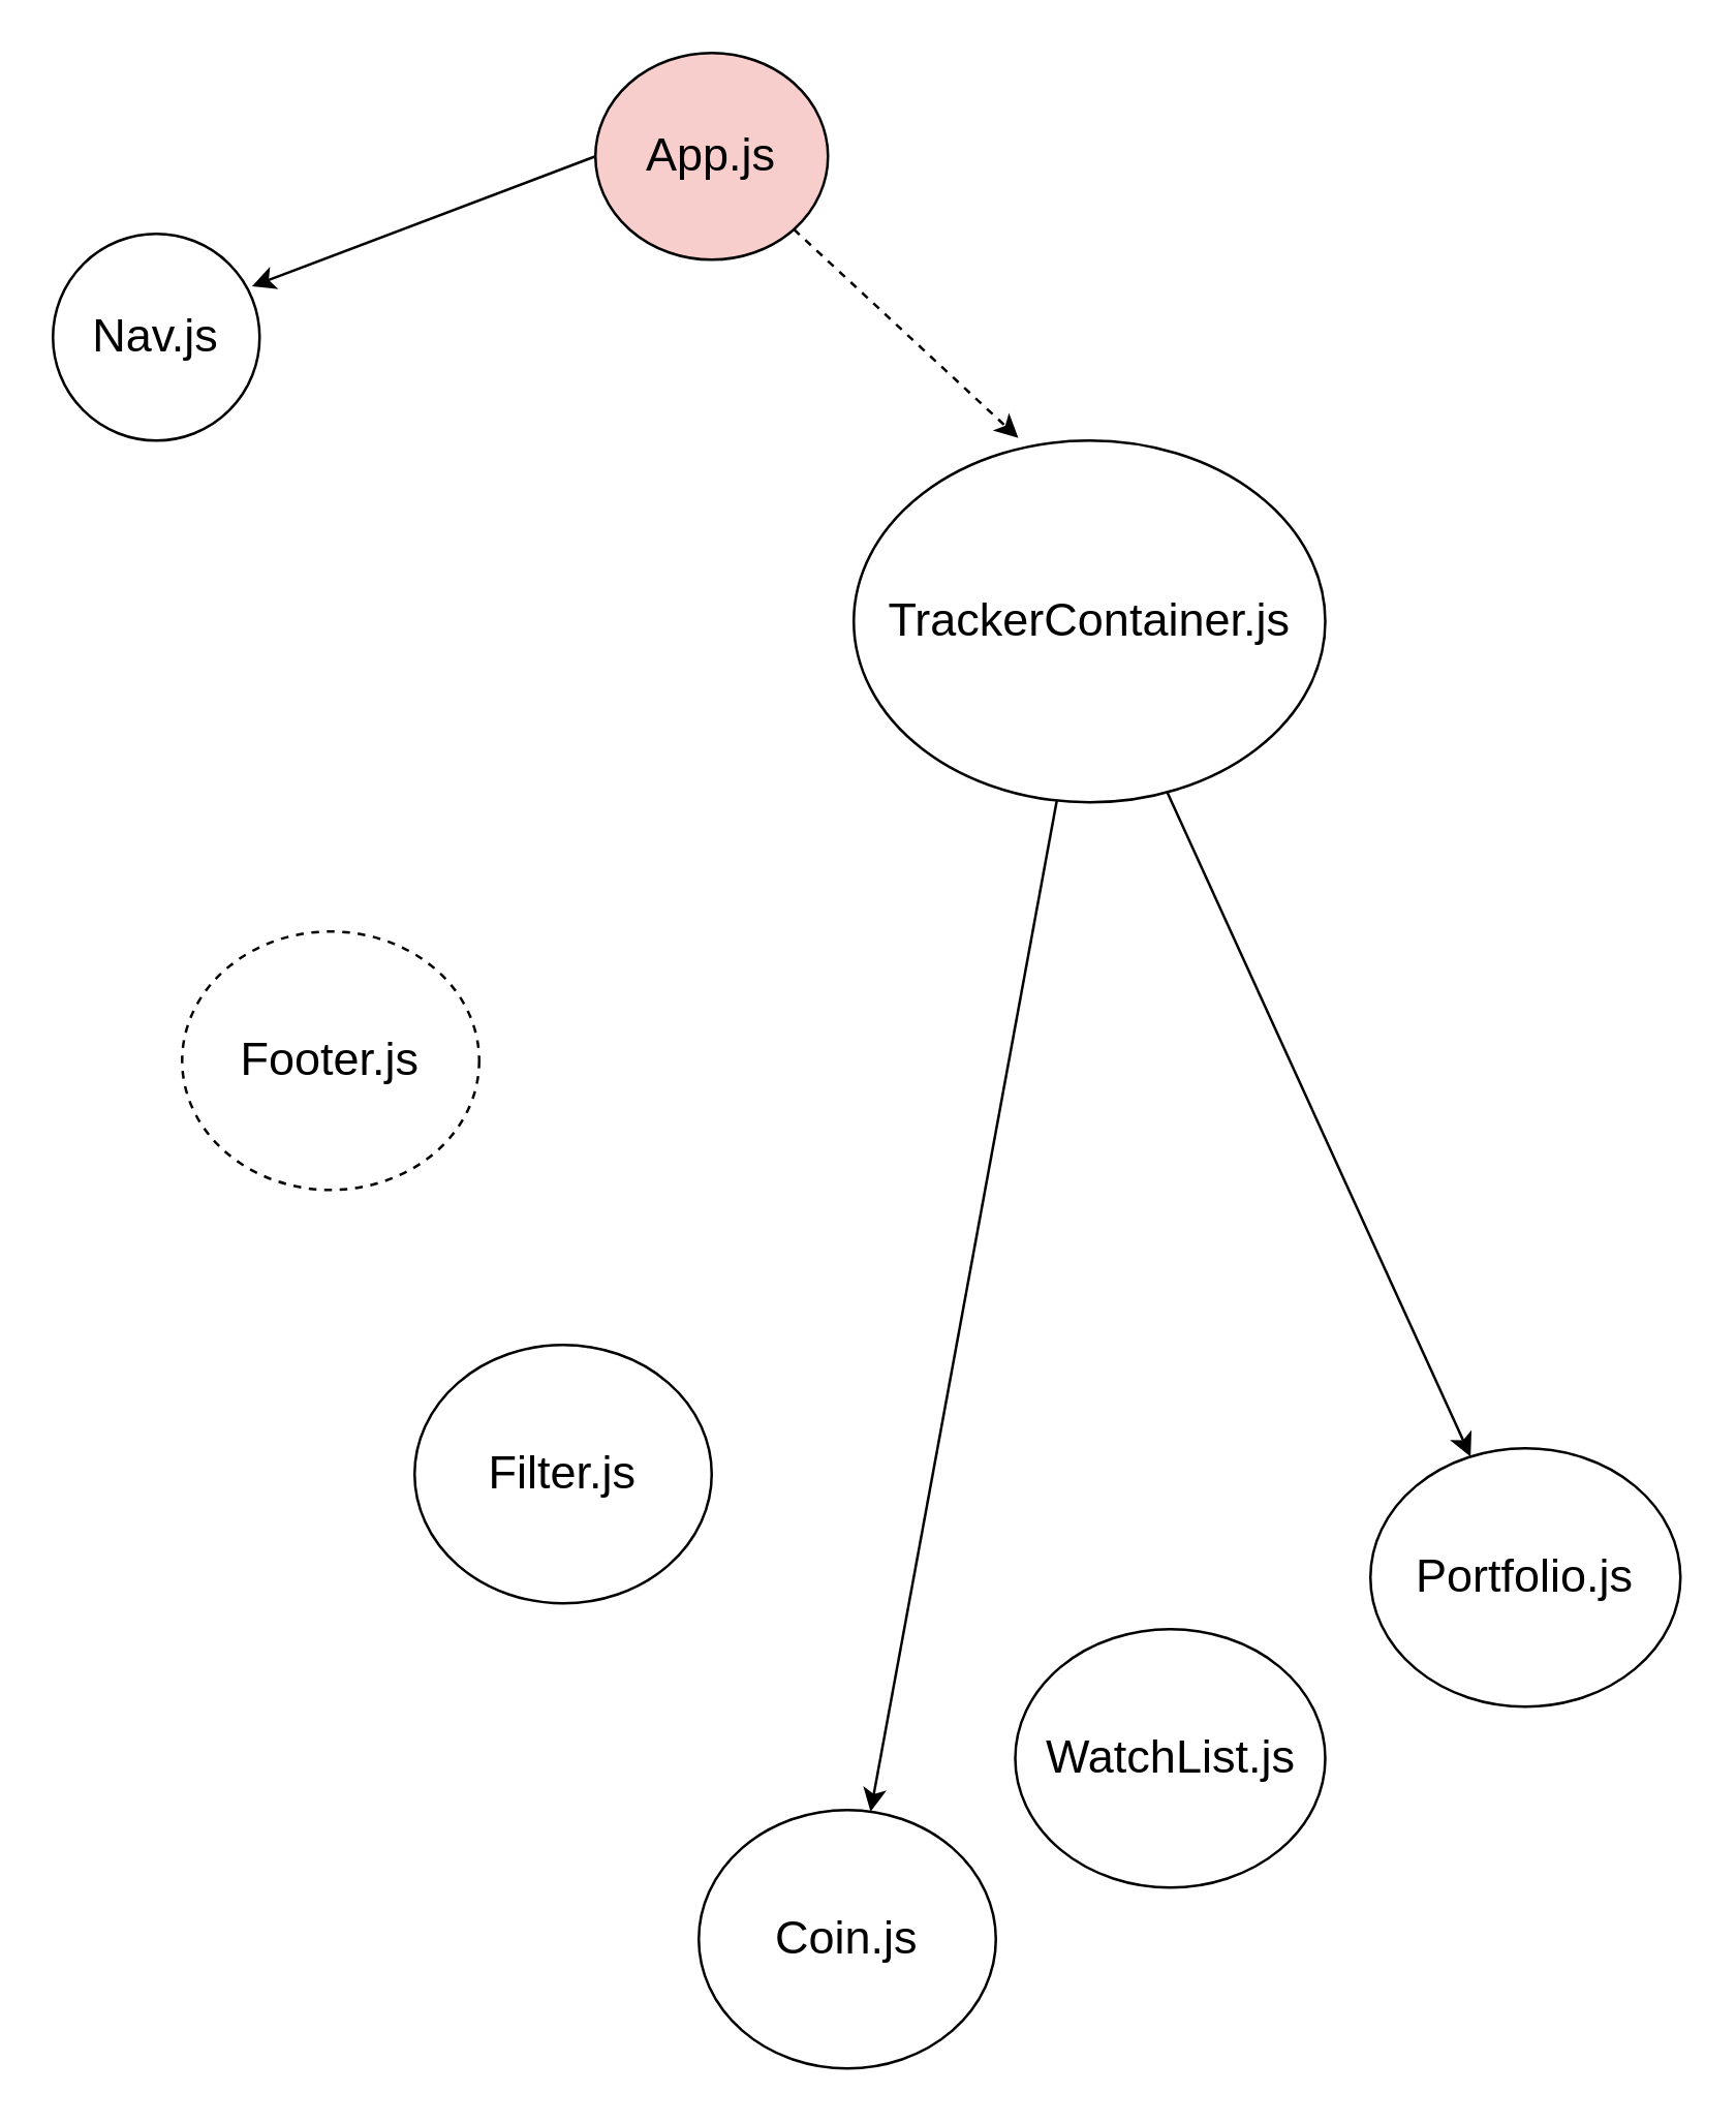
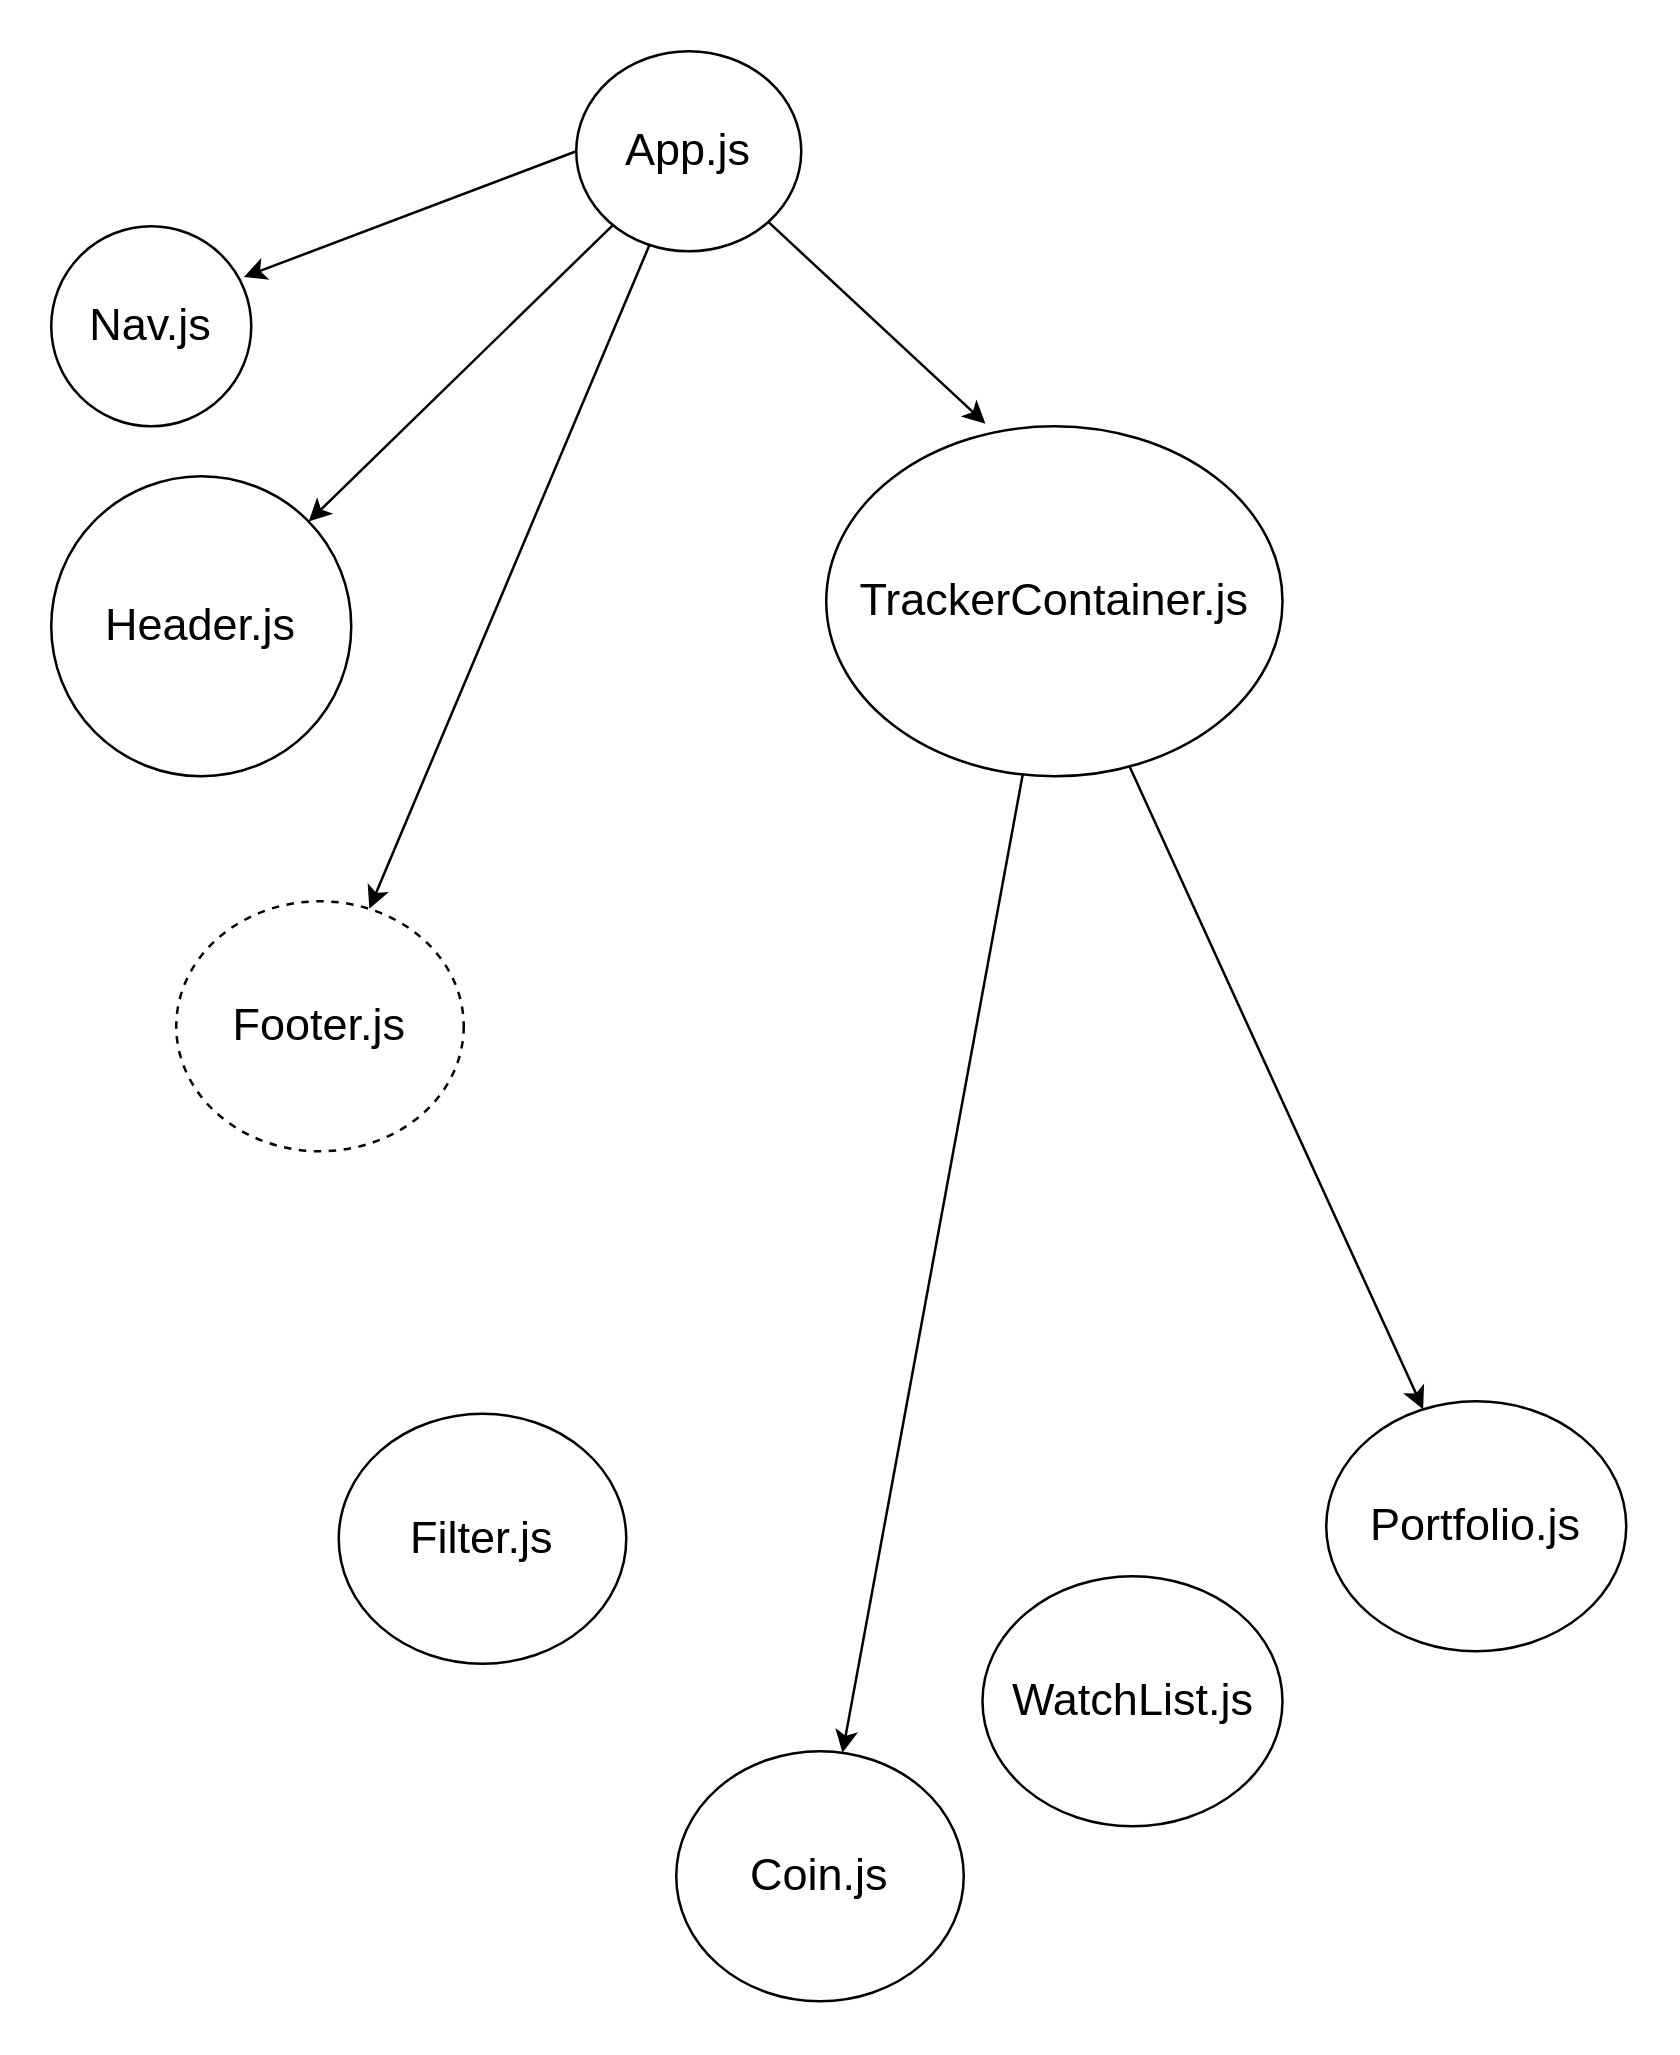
- <mxCell id="4" value="&lt;font style=&quot;font-size: 18px&quot;&gt;App.js&lt;/font&gt;" style="ellipse;whiteSpace=wrap;html=1;fillColor=#f8cecc;" parent="1" vertex="1"><mxGeometry x="230" y="20" width="90" height="80" as="geometry" /></mxCell>
+ <mxCell id="4" value="&lt;font style=&quot;font-size: 18px&quot;&gt;App.js&lt;/font&gt;" style="ellipse;whiteSpace=wrap;html=1;" parent="1" vertex="1"><mxGeometry x="230" y="20" width="90" height="80" as="geometry" /></mxCell>
- <mxCell id="16" value="" style="edgeStyle=none;html=1;exitX=1;exitY=1;exitDx=0;exitDy=0;entryX=0.349;entryY=-0.007;entryDx=0;entryDy=0;entryPerimeter=0;dashed=1;" edge="1" parent="1" source="4" target="8"><mxGeometry relative="1" as="geometry"><mxPoint x="269.565" y="112.997" as="sourcePoint" /><mxPoint x="146.506" y="272.384" as="targetPoint" /></mxGeometry></mxCell>
+ <mxCell id="16" value="" style="edgeStyle=none;html=1;exitX=1;exitY=1;exitDx=0;exitDy=0;entryX=0.349;entryY=-0.007;entryDx=0;entryDy=0;entryPerimeter=0;" edge="1" parent="1" source="4" target="8"><mxGeometry relative="1" as="geometry"><mxPoint x="269.565" y="112.997" as="sourcePoint" /><mxPoint x="146.506" y="272.384" as="targetPoint" /></mxGeometry></mxCell>
+ <mxCell id="2" value="" style="edgeStyle=none;html=1;" parent="1" source="4" target="5" edge="1"><mxGeometry relative="1" as="geometry" /></mxCell>
+ <mxCell id="3" value="" style="edgeStyle=none;html=1;" parent="1" source="4" target="13" edge="1"><mxGeometry relative="1" as="geometry" /></mxCell>
+ <mxCell id="5" value="&lt;font style=&quot;font-size: 18px&quot;&gt;Header.js&lt;/font&gt;" style="ellipse;whiteSpace=wrap;html=1;" parent="1" vertex="1"><mxGeometry x="20" y="190" width="120" height="120" as="geometry" /></mxCell>
- <mxCell id="11" value="&lt;font style=&quot;font-size: 18px&quot;&gt;Filter.js&lt;/font&gt;" style="ellipse;whiteSpace=wrap;html=1;" parent="1" vertex="1"><mxGeometry x="160" y="520" width="115" height="100" as="geometry" /></mxCell>
+ <mxCell id="11" value="&lt;font style=&quot;font-size: 18px&quot;&gt;Filter.js&lt;/font&gt;" style="ellipse;whiteSpace=wrap;html=1;" parent="1" vertex="1"><mxGeometry x="135" y="565" width="115" height="100" as="geometry" /></mxCell>
